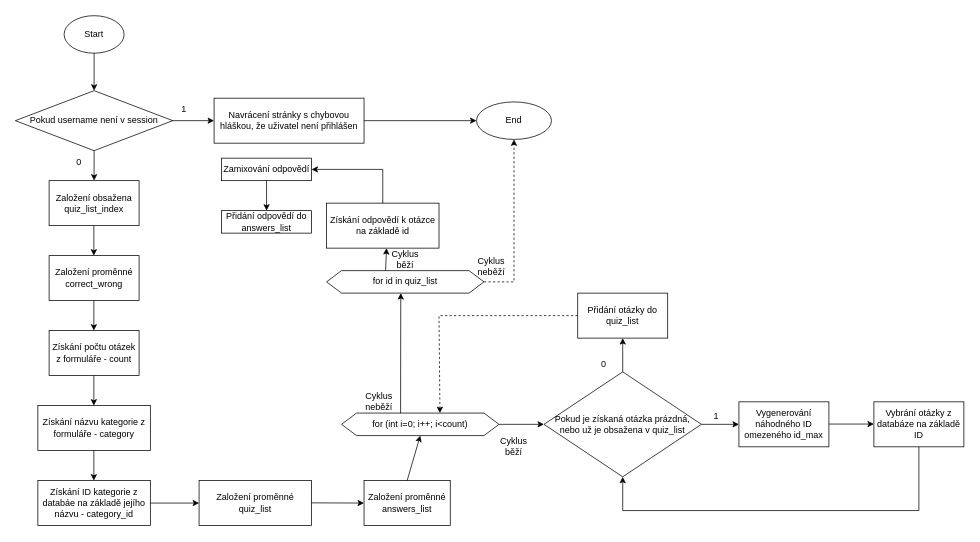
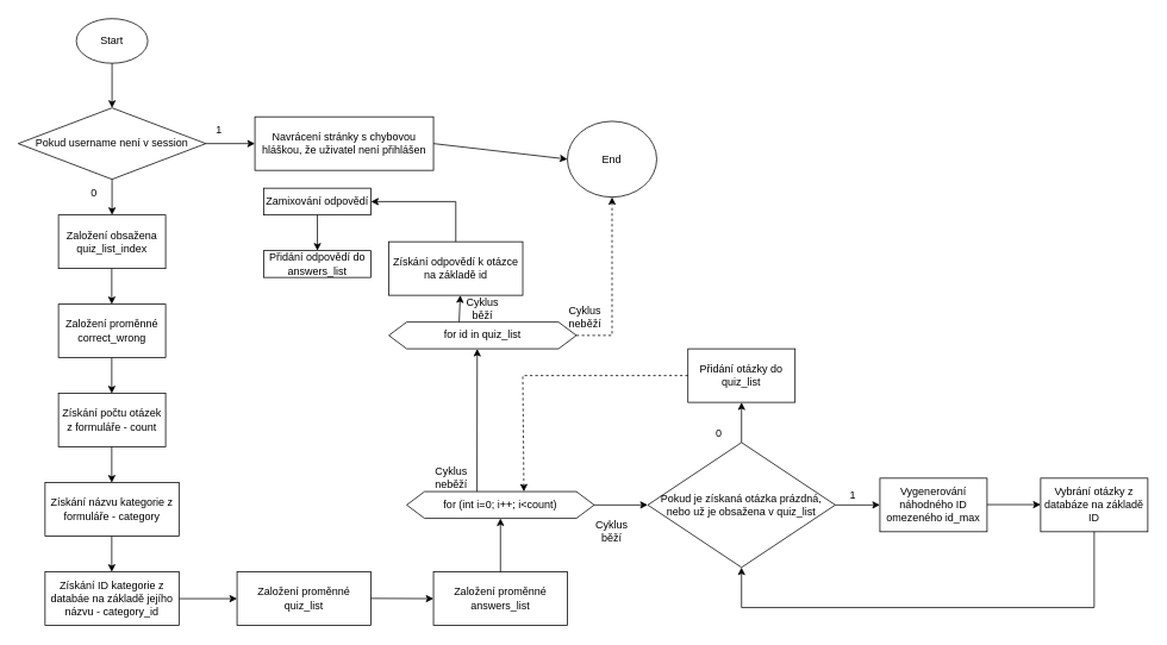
- <mxCell id="50" value="End" style="ellipse;whiteSpace=wrap;html=1;" vertex="1" parent="1"><mxGeometry x="635" y="135" width="100" height="50" as="geometry" /></mxCell>
+ <mxCell id="50" value="End" style="ellipse;whiteSpace=wrap;html=1;" vertex="1" parent="1"><mxGeometry x="635" y="135" width="100" height="85" as="geometry" /></mxCell>
- <mxCell id="22" value="Založení proměnné answers_list" style="rounded=0;whiteSpace=wrap;html=1;" vertex="1" parent="1"><mxGeometry x="485" y="640" width="115" height="60" as="geometry" /></mxCell>
+ <mxCell id="22" value="Založení proměnné answers_list" style="rounded=0;whiteSpace=wrap;html=1;" vertex="1" parent="1"><mxGeometry x="485" y="640" width="150" height="60" as="geometry" /></mxCell>
